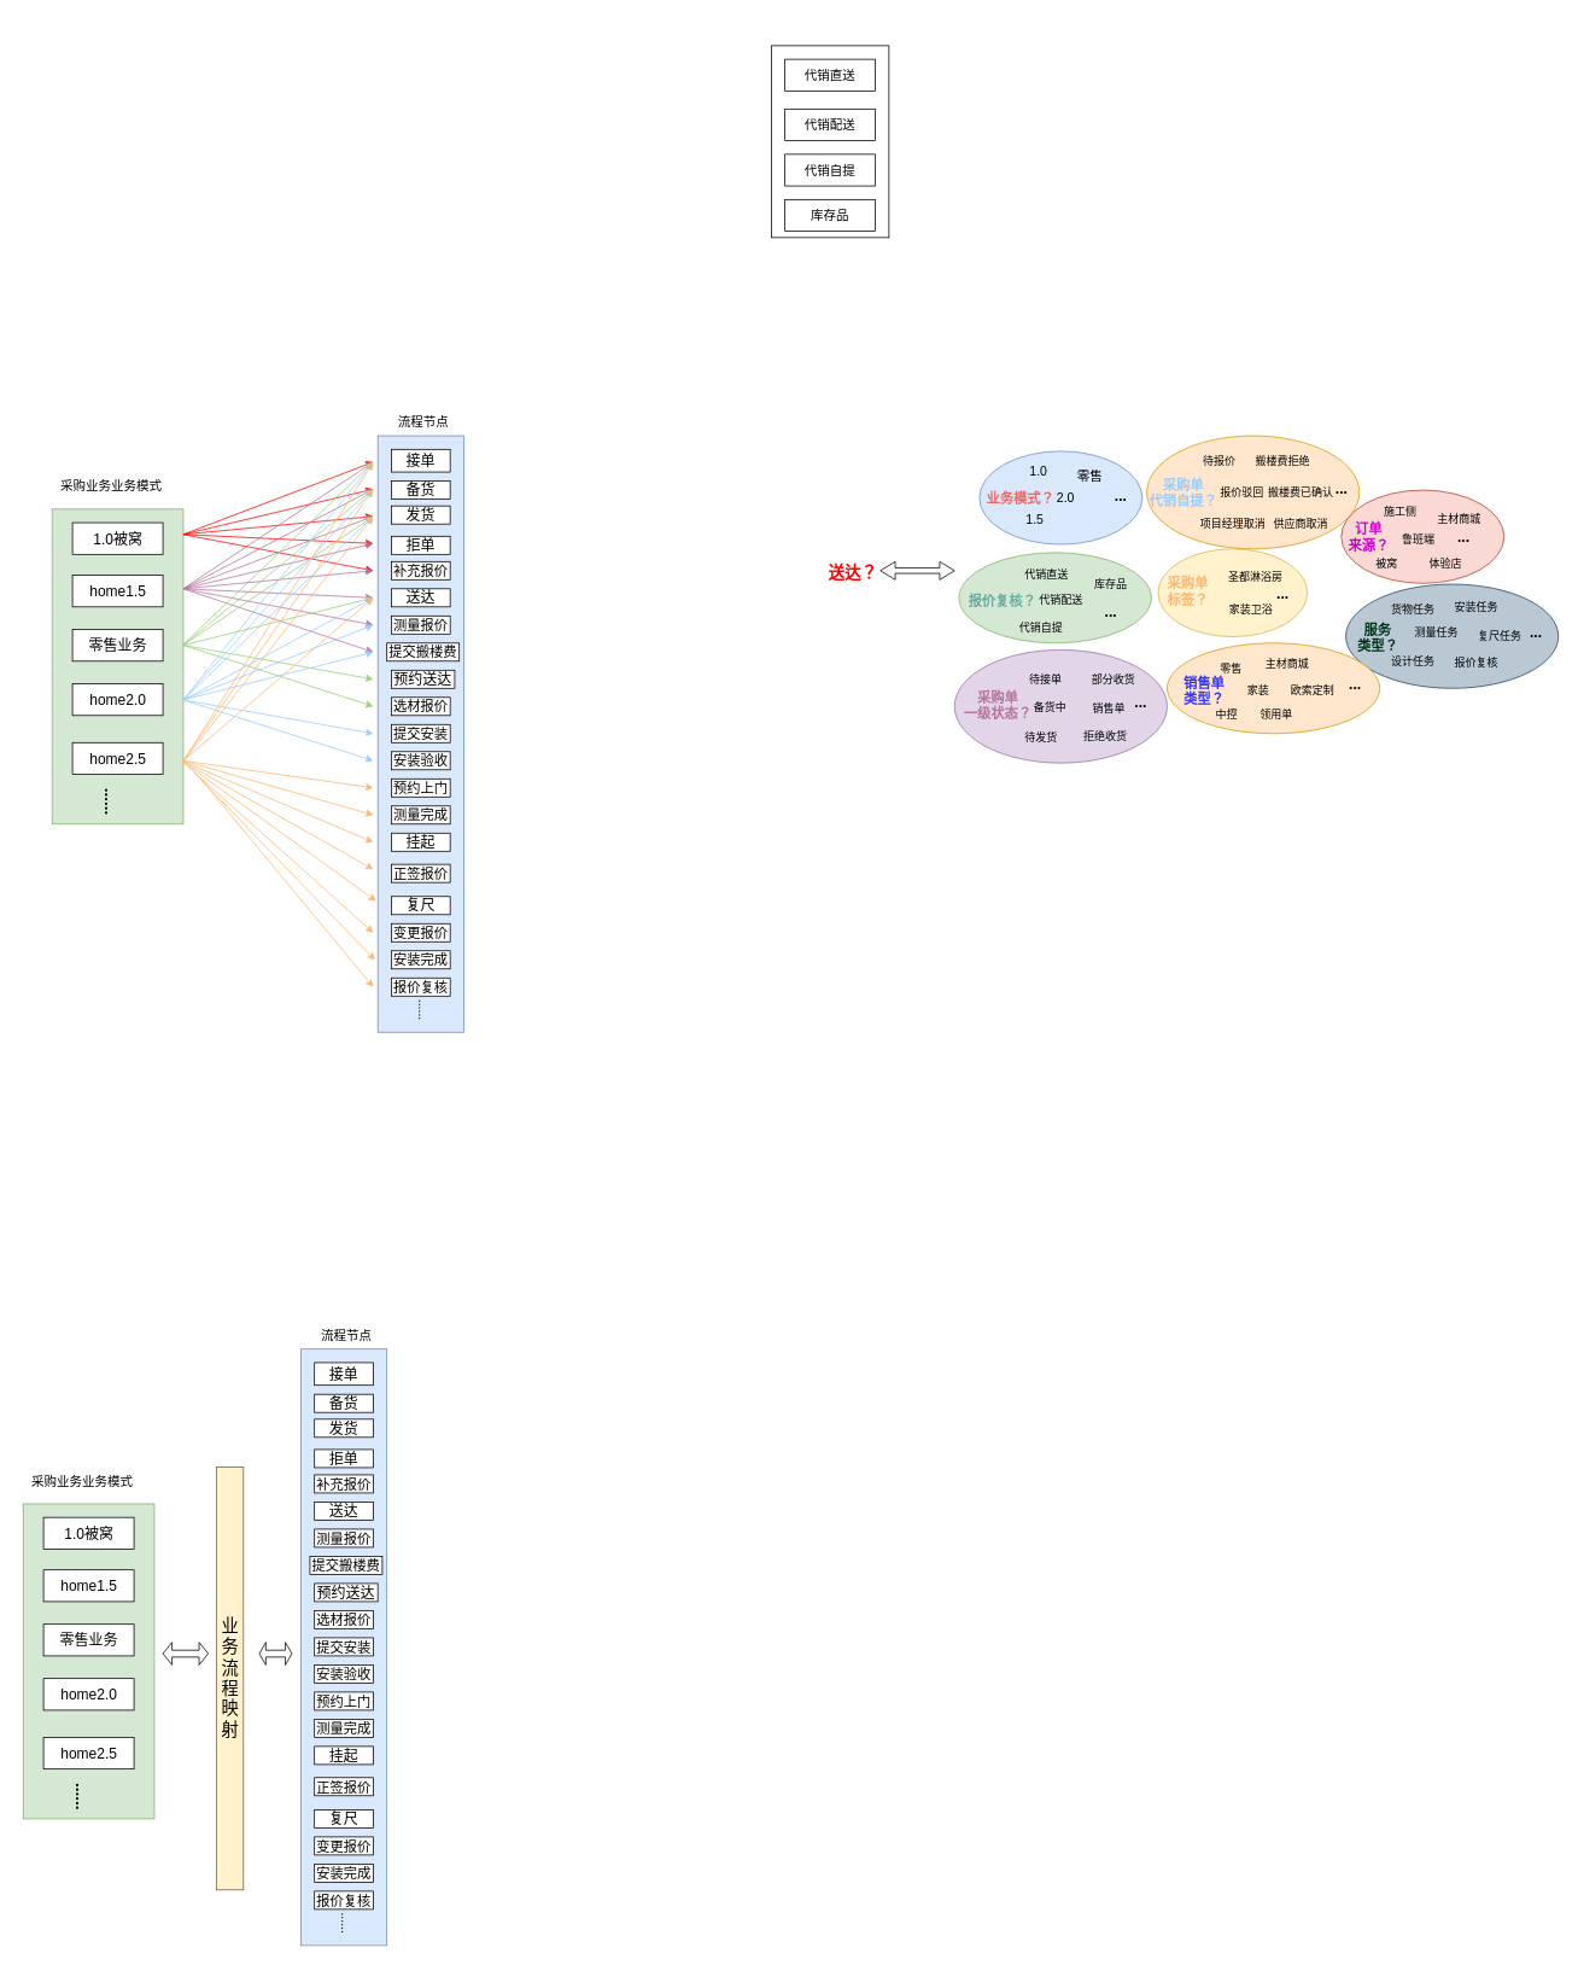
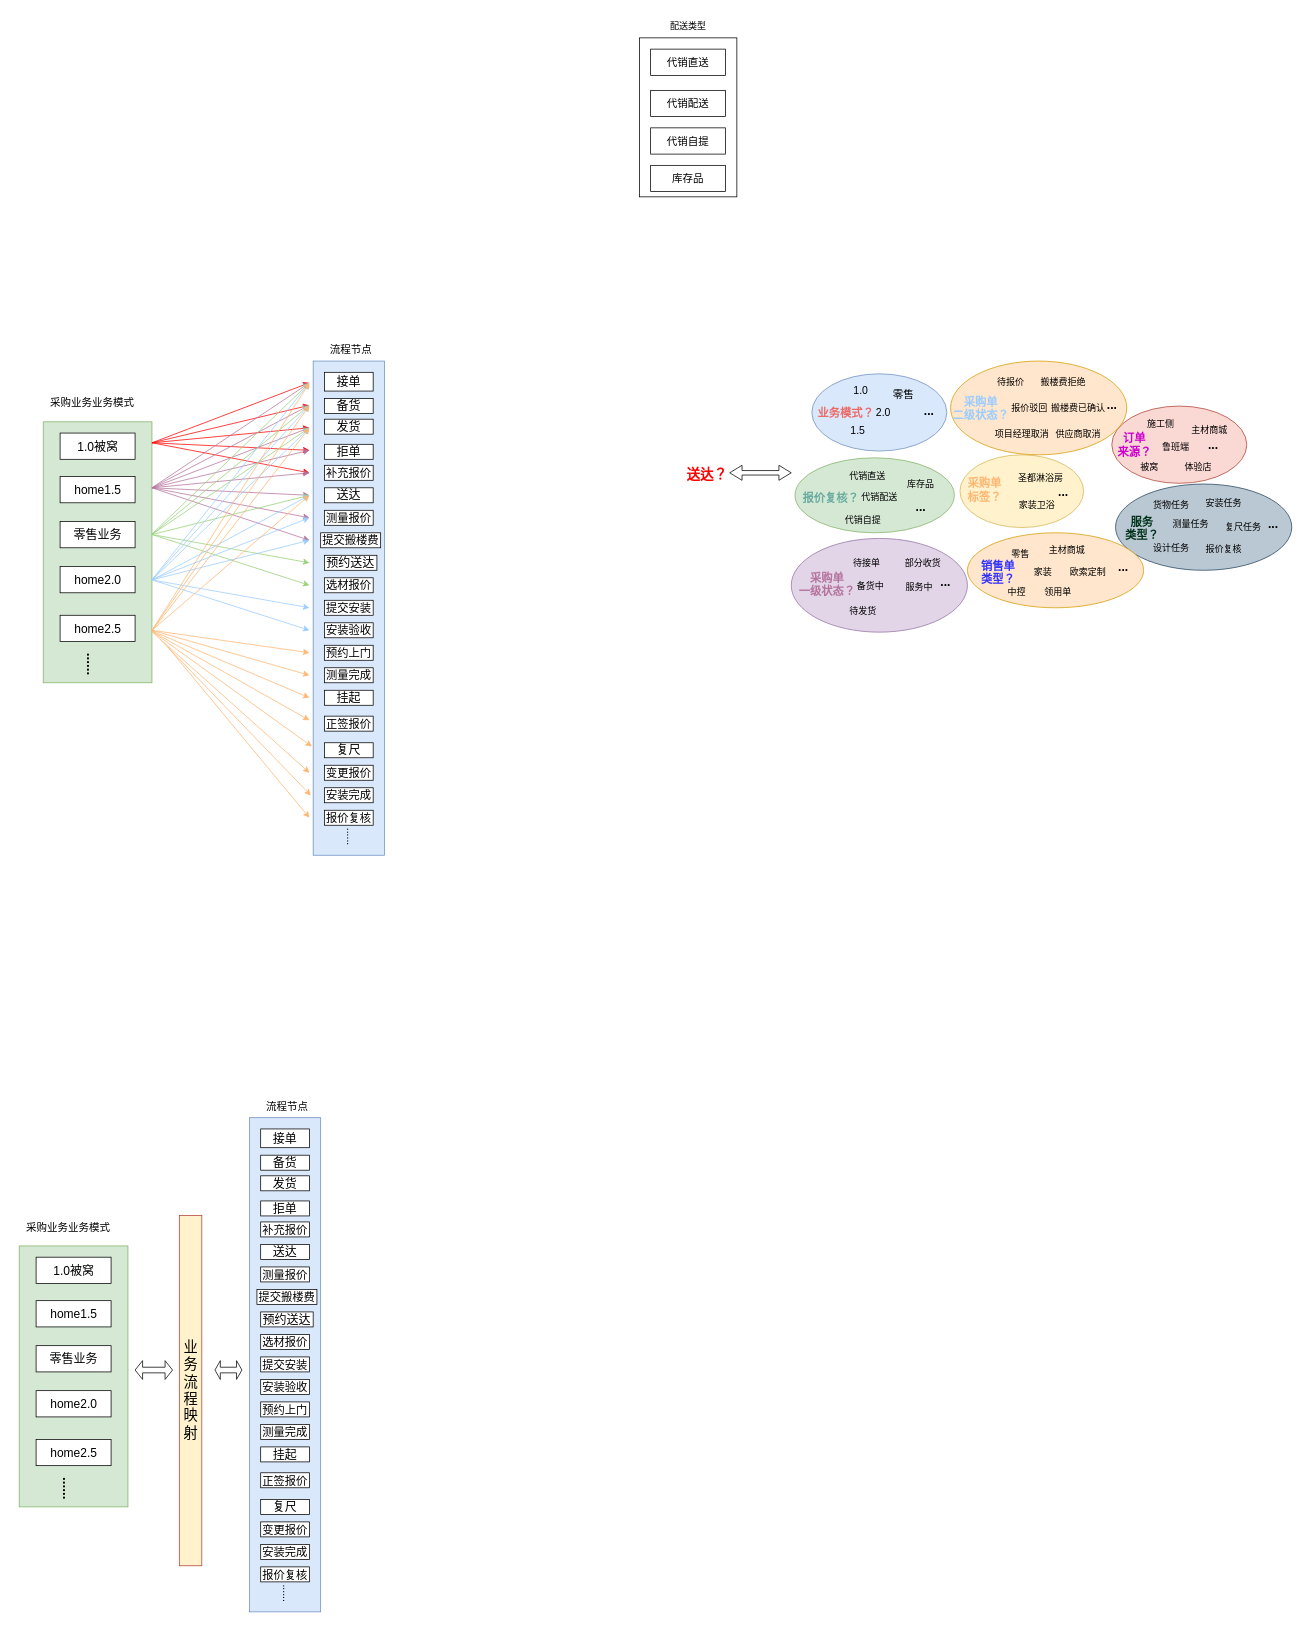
+ <mxCell id="32" value="配送类型" style="text;html=1;align=center;verticalAlign=middle;resizable=0;points=[];autosize=1;strokeColor=none;fillColor=none;" parent="1" vertex="1"><mxGeometry x="882" y="20" width="70" height="30" as="geometry" /></mxCell>
- <mxCell id="105" value="&lt;font color=&quot;#99ccff&quot; style=&quot;font-size: 15px;&quot;&gt;&lt;b&gt;采购单&lt;br&gt;代销自提？&lt;/b&gt;&lt;/font&gt;" style="text;html=1;align=center;verticalAlign=middle;resizable=0;points=[];autosize=1;strokeColor=none;fillColor=none;" vertex="1" parent="1"><mxGeometry x="1257" y="518.5" width="100" height="50" as="geometry" /></mxCell>
+ <mxCell id="105" value="&lt;font color=&quot;#99ccff&quot; style=&quot;font-size: 15px;&quot;&gt;&lt;b&gt;采购单&lt;br&gt;二级状态？&lt;/b&gt;&lt;/font&gt;" style="text;html=1;align=center;verticalAlign=middle;resizable=0;points=[];autosize=1;strokeColor=none;fillColor=none;" vertex="1" parent="1"><mxGeometry x="1257" y="518.5" width="100" height="50" as="geometry" /></mxCell>
- <mxCell id="102" value="销售单" style="text;html=1;align=center;verticalAlign=middle;resizable=0;points=[];autosize=1;strokeColor=none;fillColor=none;" vertex="1" parent="1"><mxGeometry x="1194.5" y="767.5" width="60" height="30" as="geometry" /></mxCell>
+ <mxCell id="102" value="服务中" style="text;html=1;align=center;verticalAlign=middle;resizable=0;points=[];autosize=1;strokeColor=none;fillColor=none;" vertex="1" parent="1"><mxGeometry x="1194.5" y="767.5" width="60" height="30" as="geometry" /></mxCell>
- <mxCell id="103" value="拒绝收货" style="text;html=1;align=center;verticalAlign=middle;resizable=0;points=[];autosize=1;strokeColor=none;fillColor=none;" vertex="1" parent="1"><mxGeometry x="1185.5" y="797.5" width="70" height="30" as="geometry" /></mxCell>
